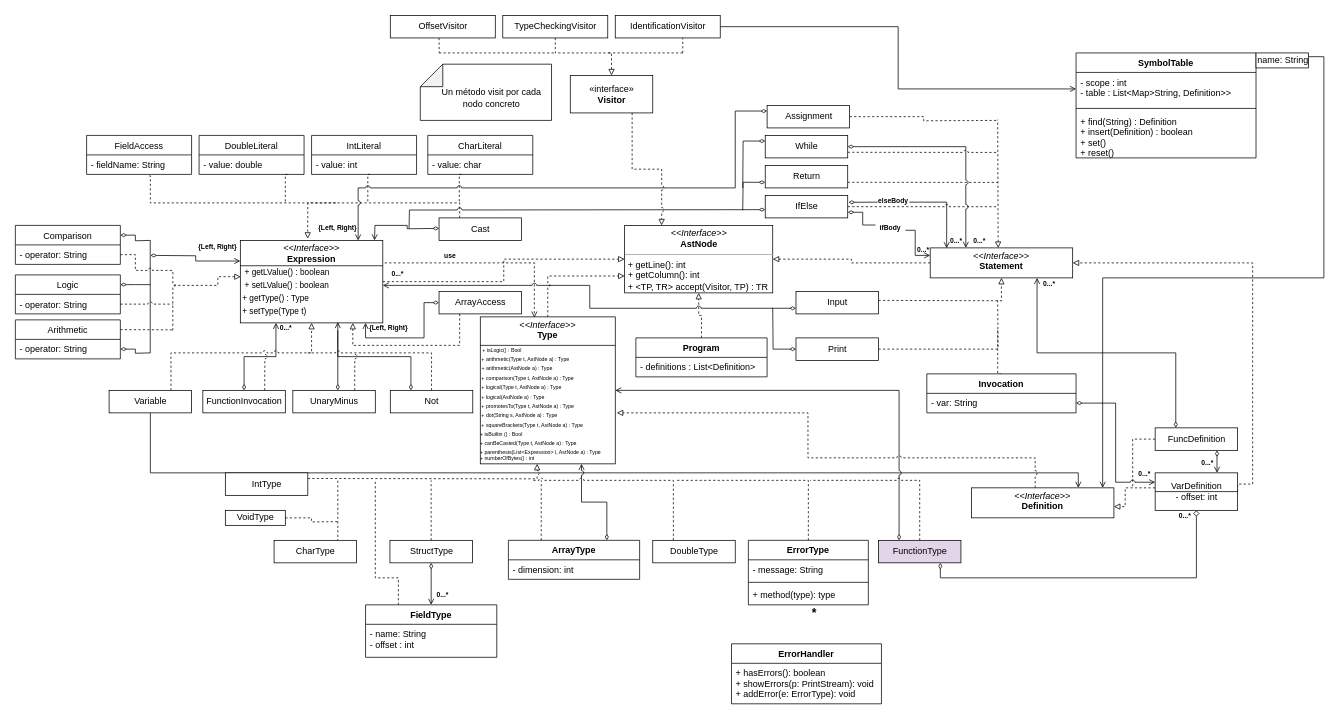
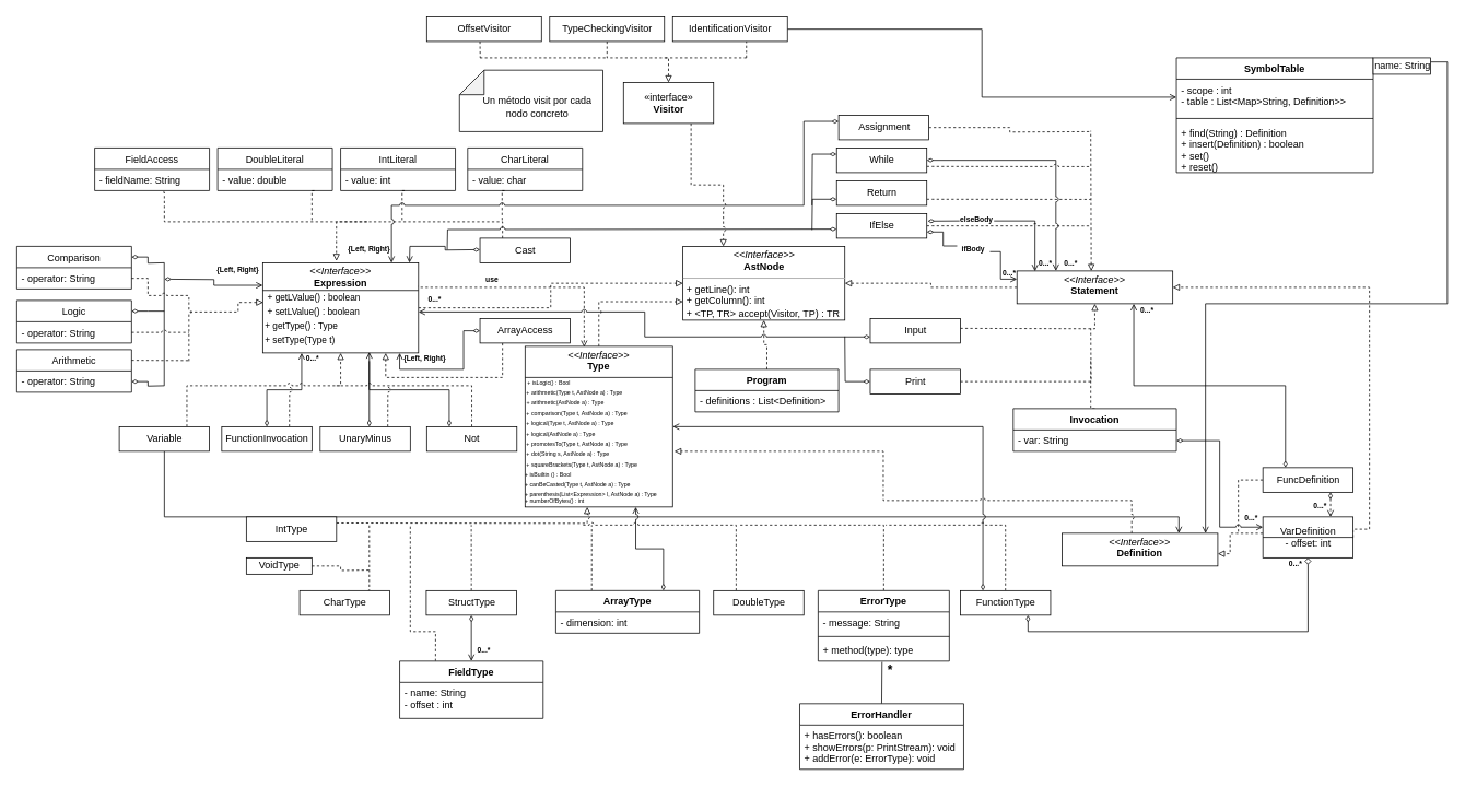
- <mxCell id="132" style="edgeStyle=orthogonalEdgeStyle;rounded=0;jumpStyle=arc;orthogonalLoop=1;jettySize=auto;html=1;exitX=0.75;exitY=1;exitDx=0;exitDy=0;entryX=0.75;entryY=0;entryDx=0;entryDy=0;fontSize=16;startArrow=diamondThin;startFill=0;endArrow=open;endFill=0;" parent="1" source="133" target="137" edge="1"><mxGeometry relative="1" as="geometry" /></mxCell>
+ <mxCell id="132" style="edgeStyle=orthogonalEdgeStyle;rounded=0;jumpStyle=arc;orthogonalLoop=1;jettySize=auto;html=1;exitX=0.75;exitY=1;exitDx=0;exitDy=0;entryX=0.75;entryY=0;entryDx=0;entryDy=0;fontSize=16;startArrow=diamondThin;startFill=0;endArrow=open;endFill=0;dashed=1;" parent="1" source="133" target="137" edge="1"><mxGeometry relative="1" as="geometry" /></mxCell>
- <mxCell id="115" value="FunctionType" style="html=1;fillColor=#e1d5e7;" parent="1" vertex="1"><mxGeometry x="1171" y="720" width="110" height="30" as="geometry" /></mxCell>
+ <mxCell id="115" value="FunctionType" style="html=1;" parent="1" vertex="1"><mxGeometry x="1171" y="720" width="110" height="30" as="geometry" /></mxCell>
+ <mxCell id="124" style="edgeStyle=orthogonalEdgeStyle;rounded=0;jumpStyle=arc;orthogonalLoop=1;jettySize=auto;html=1;exitX=0.5;exitY=0;exitDx=0;exitDy=0;entryX=0.487;entryY=1.039;entryDx=0;entryDy=0;entryPerimeter=0;fontSize=12;startArrow=none;startFill=0;endArrow=none;endFill=0;" parent="1" source="125" target="108" edge="1"><mxGeometry relative="1" as="geometry" /></mxCell>
